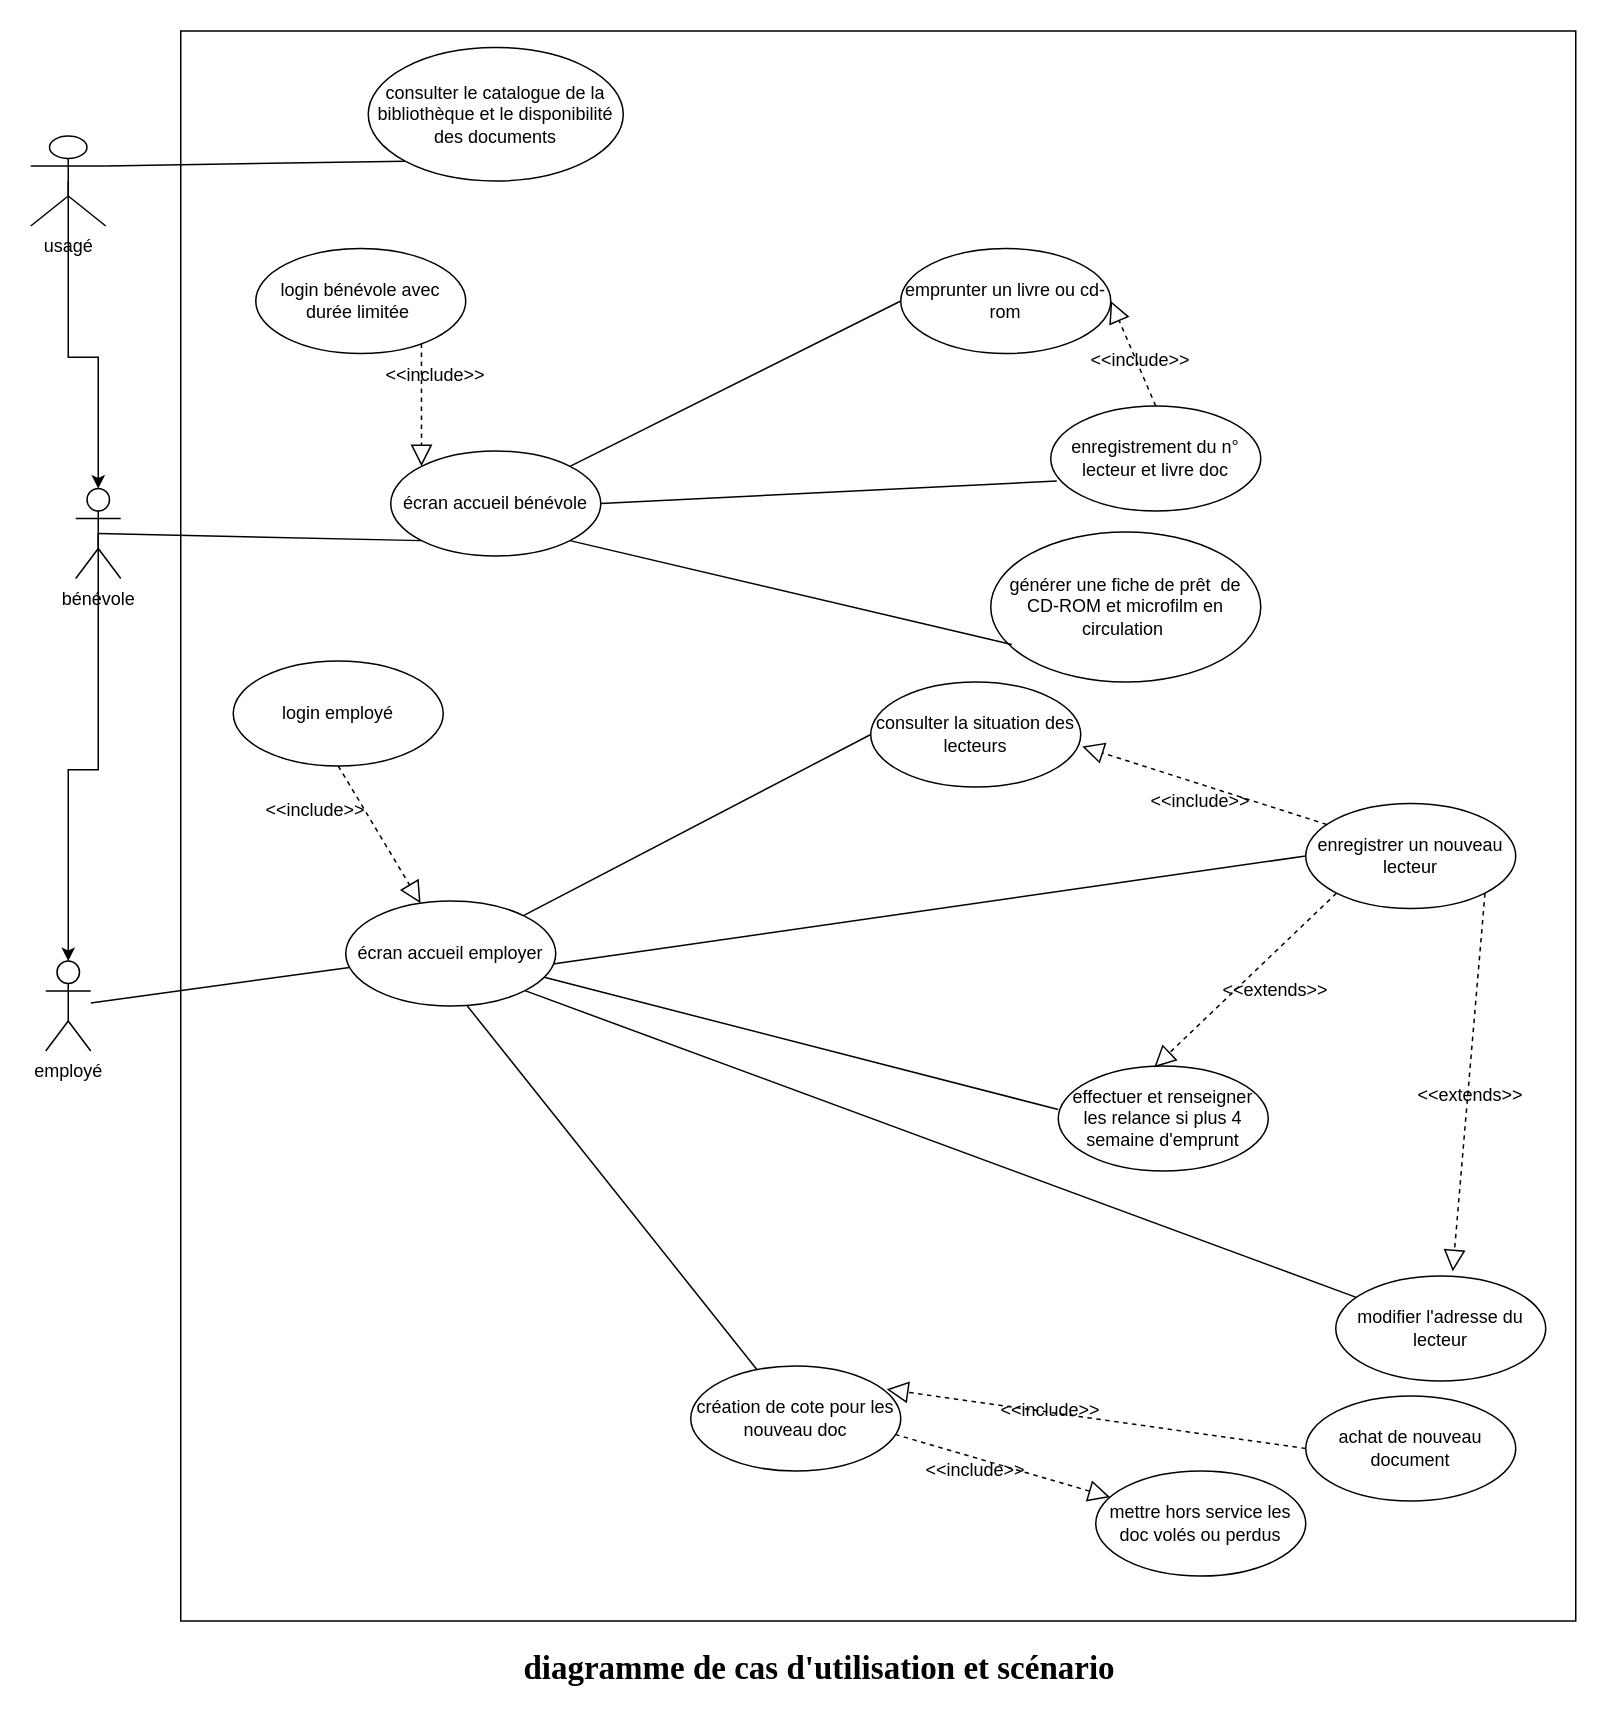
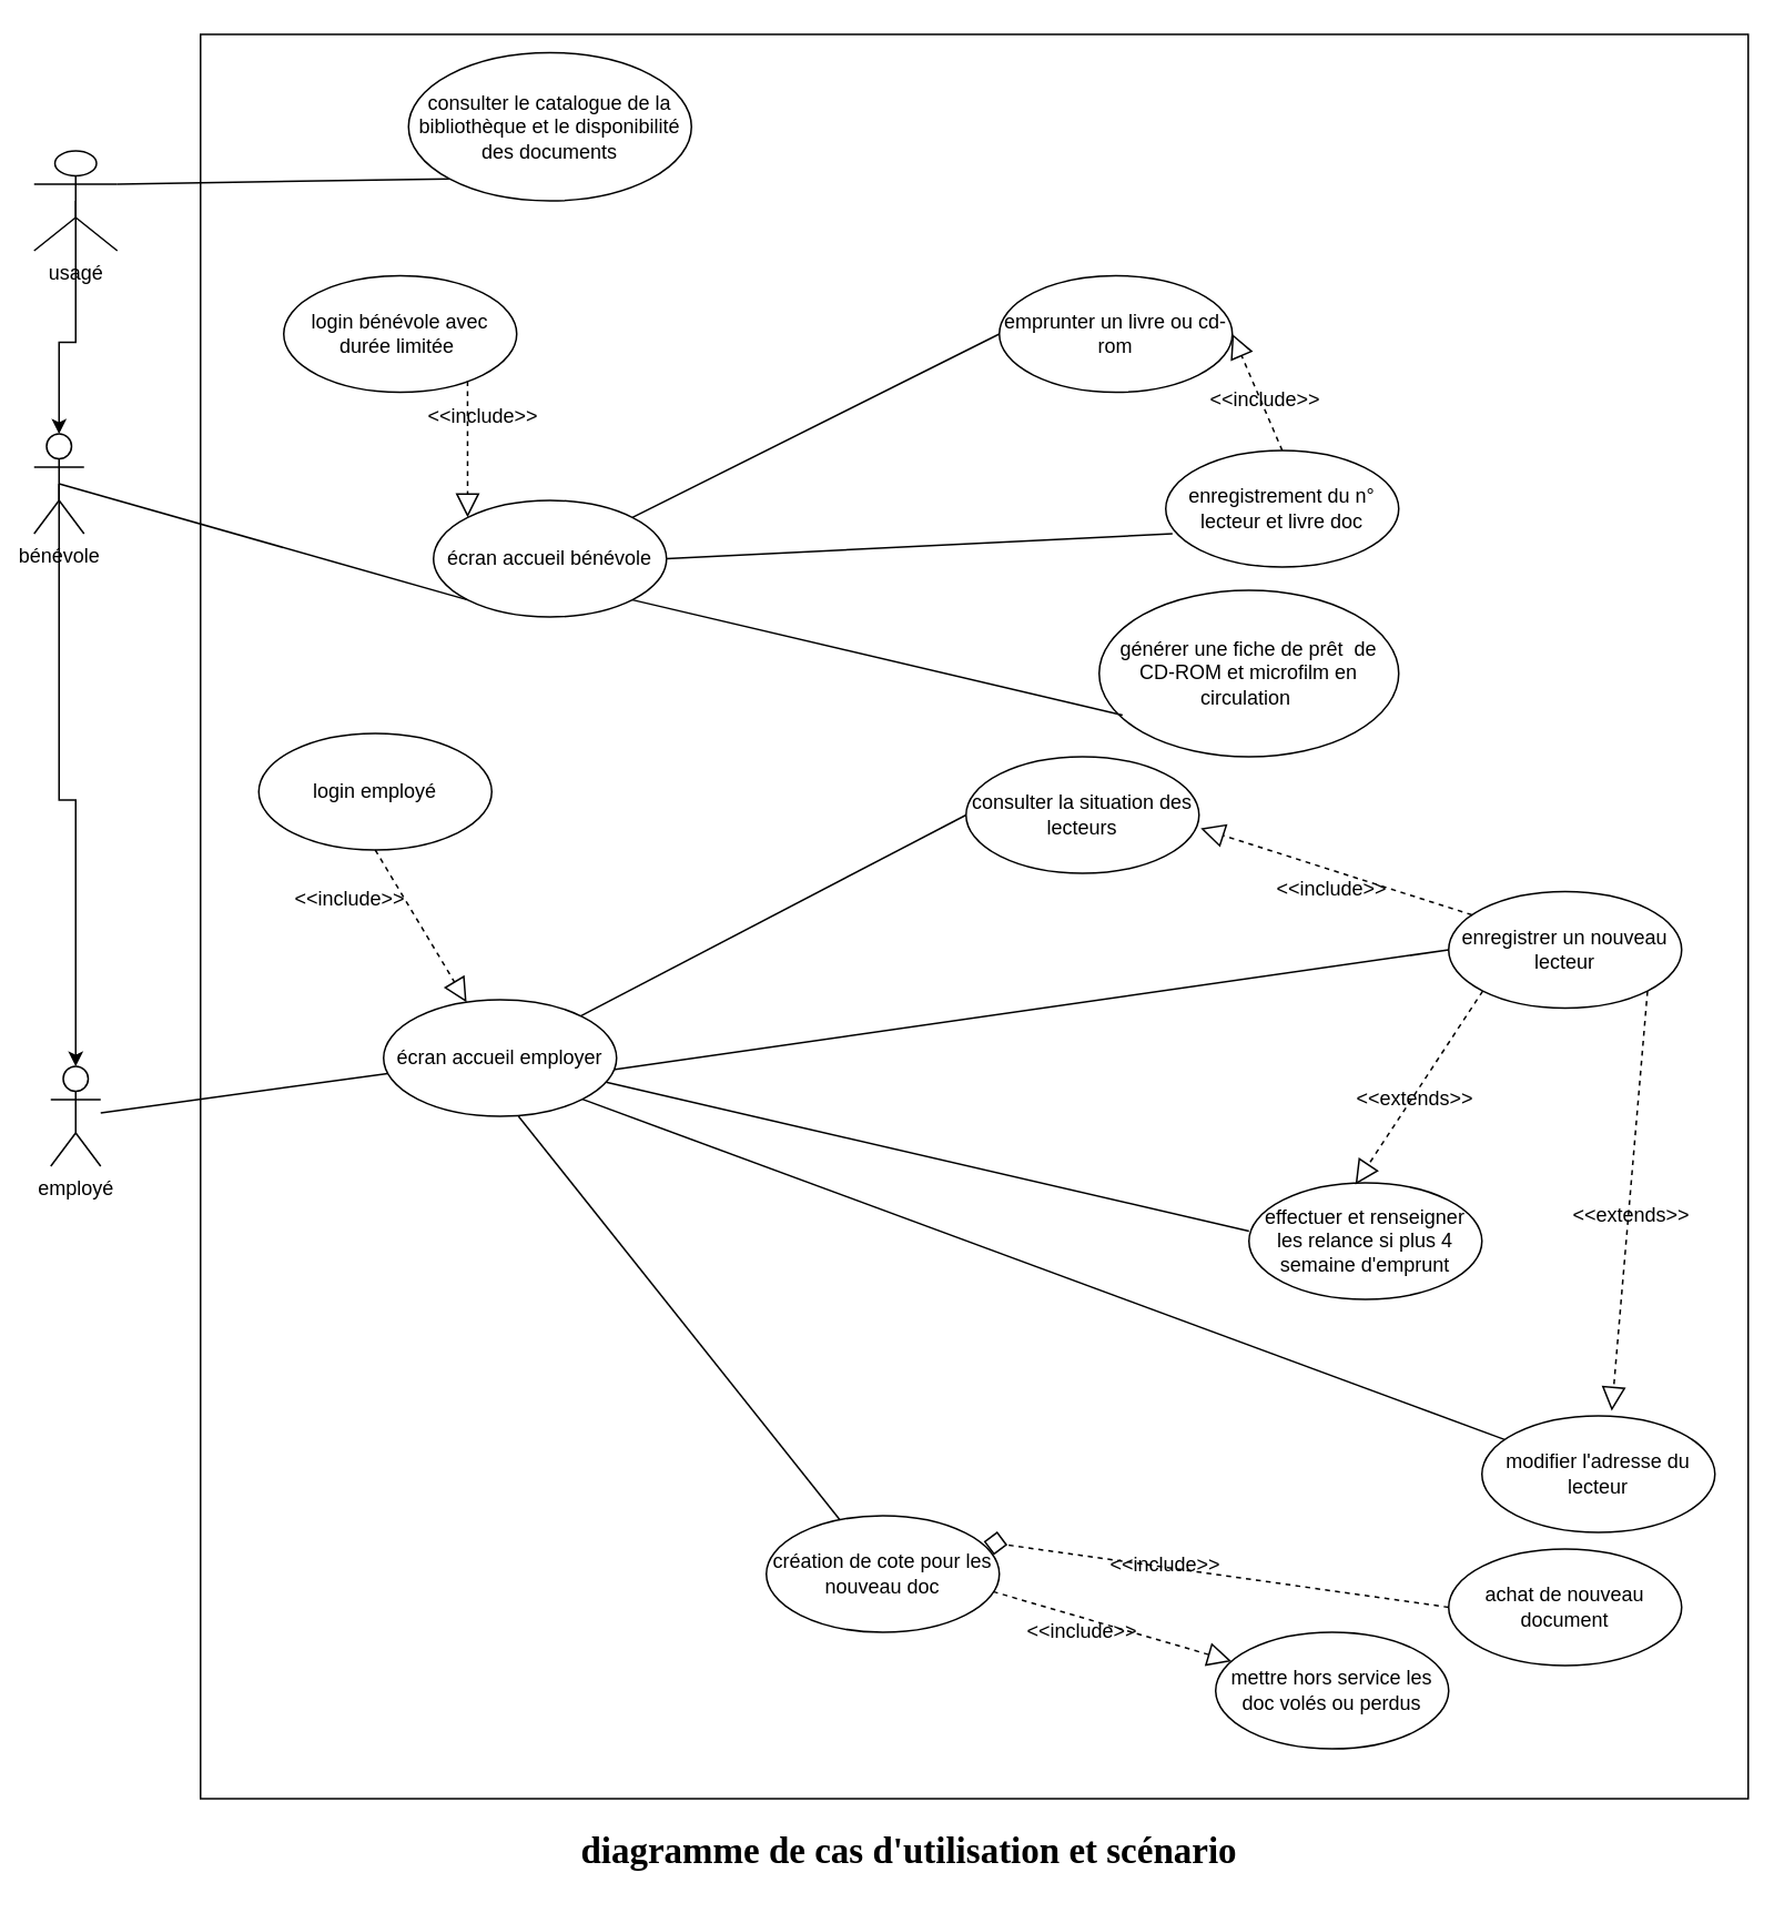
- <mxCell id="12" value="bénévole" style="shape=umlActor;verticalLabelPosition=bottom;verticalAlign=top;html=1;outlineConnect=0;" parent="1" vertex="1"><mxGeometry x="50" y="325" width="30" height="60" as="geometry" /></mxCell>
+ <mxCell id="12" value="bénévole" style="shape=umlActor;verticalLabelPosition=bottom;verticalAlign=top;html=1;outlineConnect=0;" parent="1" vertex="1"><mxGeometry x="20" y="260" width="30" height="60" as="geometry" /></mxCell>
- <mxCell id="25" value="effectuer et renseigner les relance si plus 4 semaine d'emprunt" style="ellipse;whiteSpace=wrap;html=1;" parent="1" vertex="1"><mxGeometry x="705" y="710" width="140" height="70" as="geometry" /></mxCell>
+ <mxCell id="25" value="effectuer et renseigner les relance si plus 4 semaine d'emprunt" style="ellipse;whiteSpace=wrap;html=1;" parent="1" vertex="1"><mxGeometry x="750" y="710" width="140" height="70" as="geometry" /></mxCell>
- <mxCell id="23" value="" style="endArrow=block;dashed=1;endFill=0;endSize=12;html=1;exitX=0;exitY=0.5;exitDx=0;exitDy=0;entryX=0.933;entryY=0.222;entryDx=0;entryDy=0;entryPerimeter=0;" parent="1" source="16" target="21" edge="1"><mxGeometry width="160" relative="1" as="geometry"><mxPoint x="390" y="750" as="sourcePoint" /><mxPoint x="550" y="750" as="targetPoint" /></mxGeometry></mxCell>
+ <mxCell id="23" value="" style="endArrow=diamond;dashed=1;endFill=0;endSize=12;html=1;exitX=0;exitY=0.5;exitDx=0;exitDy=0;entryX=0.933;entryY=0.222;entryDx=0;entryDy=0;entryPerimeter=0;" parent="1" source="16" target="21" edge="1"><mxGeometry width="160" relative="1" as="geometry"><mxPoint x="390" y="750" as="sourcePoint" /><mxPoint x="550" y="750" as="targetPoint" /></mxGeometry></mxCell>
